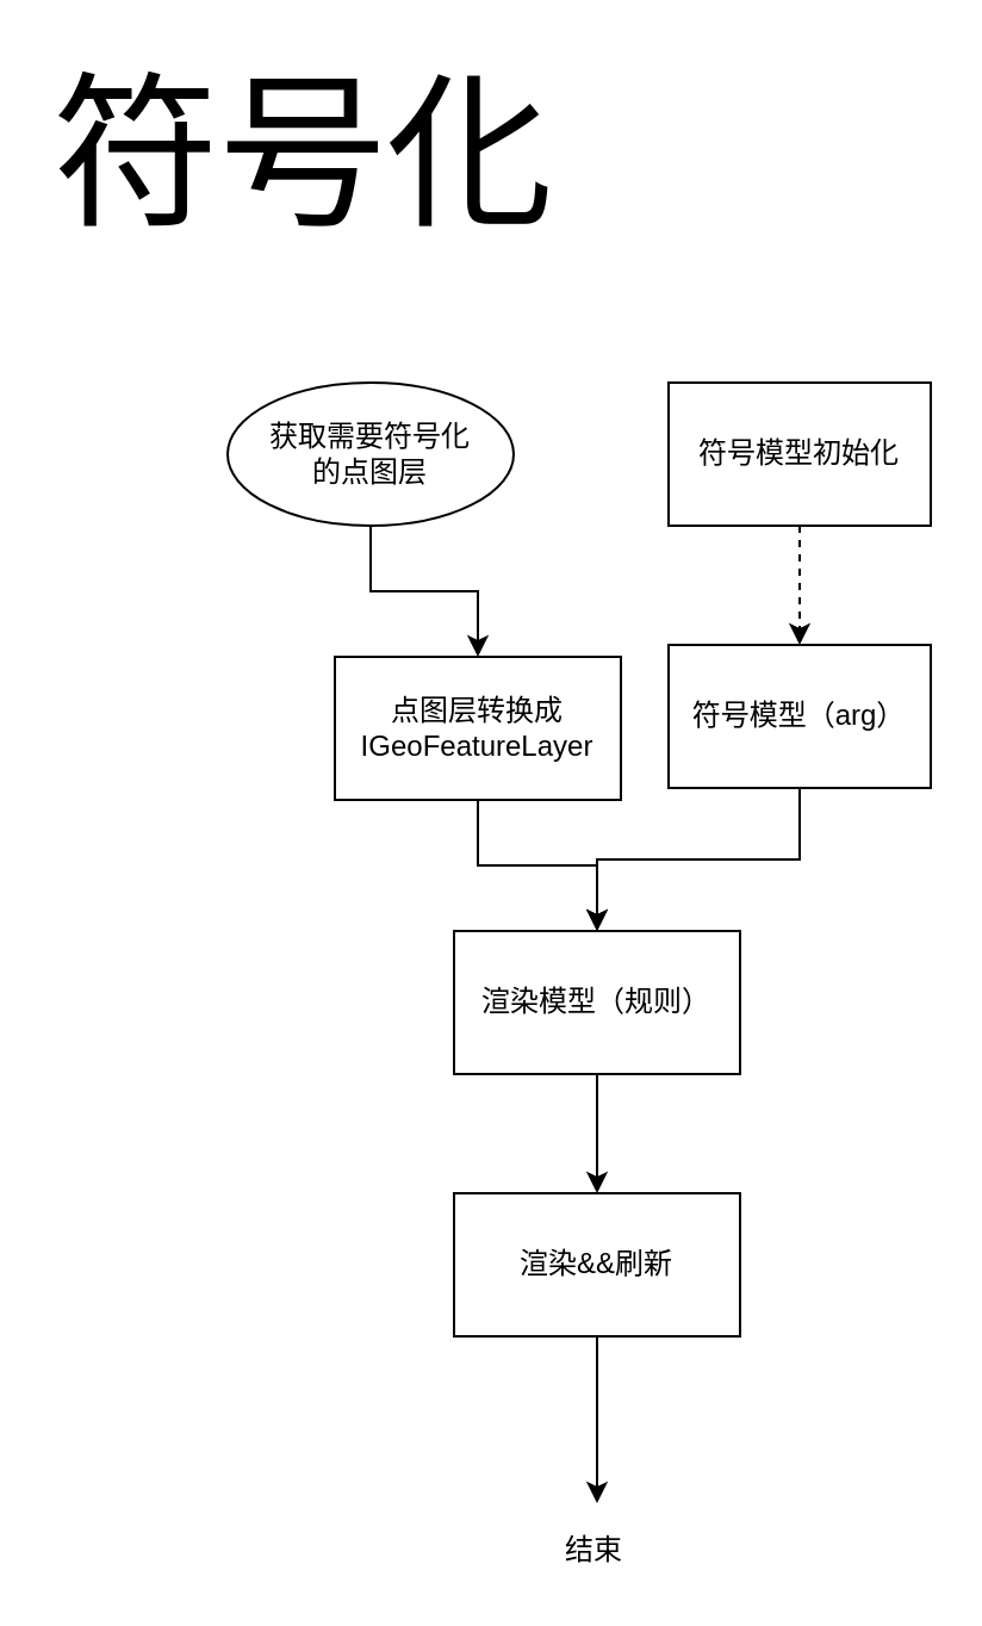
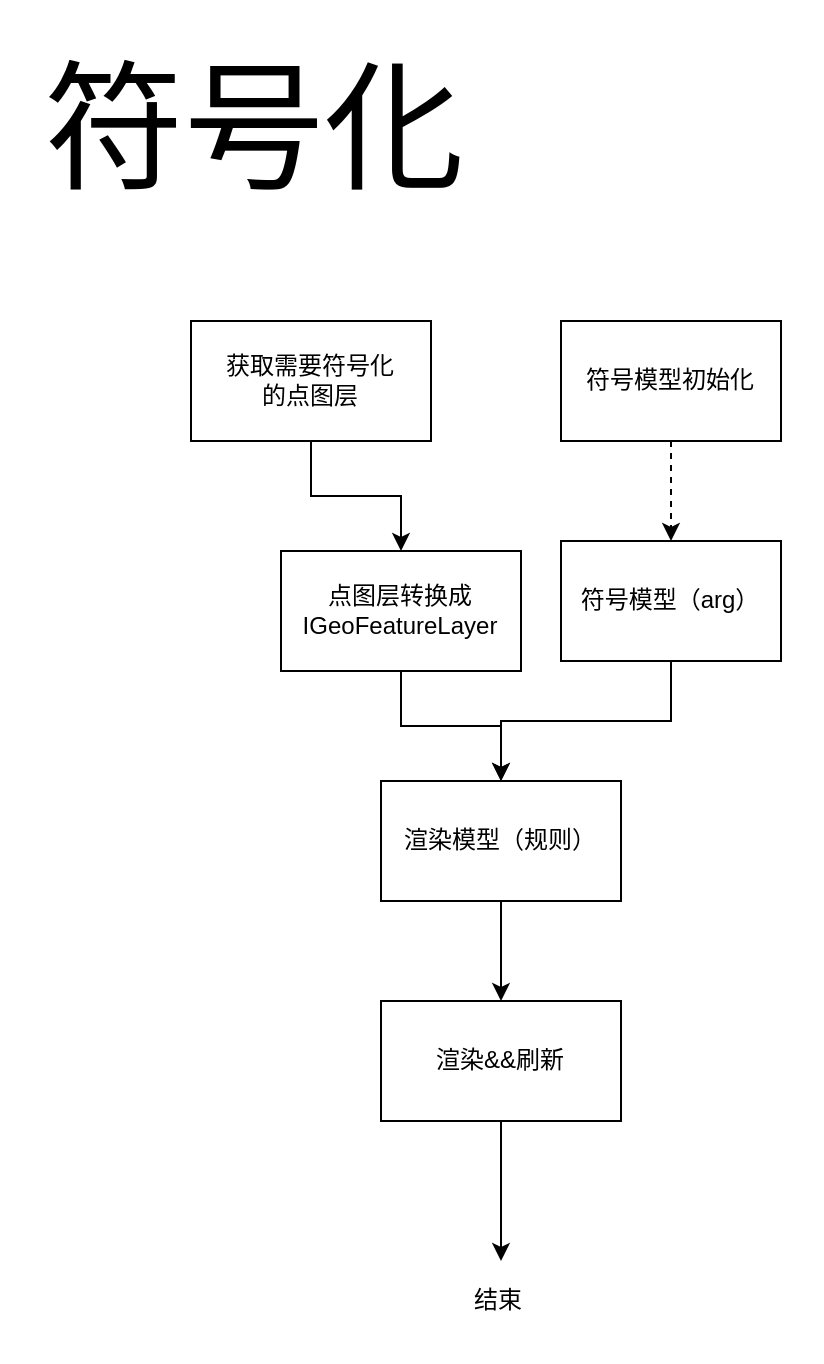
- <mxCell id="3" value="&lt;div&gt;获取需要符号化&lt;/div&gt;&lt;div&gt;的点图层&lt;/div&gt;" style="ellipse;whiteSpace=wrap;html=1;" parent="1" vertex="1"><mxGeometry x="95" y="160" width="120" height="60" as="geometry" /></mxCell>
+ <mxCell id="3" value="&lt;div&gt;获取需要符号化&lt;/div&gt;&lt;div&gt;的点图层&lt;/div&gt;" style="rounded=0;whiteSpace=wrap;html=1;" parent="1" vertex="1"><mxGeometry x="95" y="160" width="120" height="60" as="geometry" /></mxCell>
